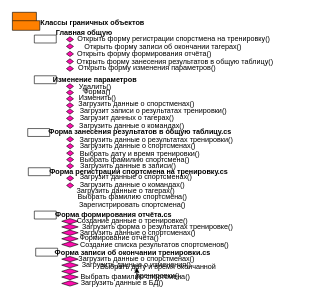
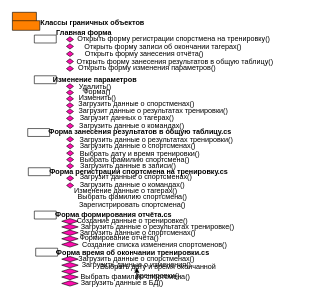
- <mxCell id="6" value="Главная общую" style="text;align=center;fontStyle=1;verticalAlign=middle;spacingLeft=3;spacingRight=3;strokeColor=none;rotatable=0;points=[[0,0.5],[1,0.5]];portConstraint=eastwest;html=1;" parent="2" vertex="1"><mxGeometry x="82.174" y="19.773" width="73.043" height="8.16" as="geometry" /></mxCell>
+ <mxCell id="6" value="Главная форма" style="text;align=center;fontStyle=1;verticalAlign=middle;spacingLeft=3;spacingRight=3;strokeColor=none;rotatable=0;points=[[0,0.5],[1,0.5]];portConstraint=eastwest;html=1;" parent="2" vertex="1"><mxGeometry x="82.174" y="19.773" width="73.043" height="8.16" as="geometry" /></mxCell>
- <mxCell id="22" value="Открыть форму формирования отчёта()" style="text;html=1;strokeColor=none;fillColor=none;align=center;verticalAlign=middle;whiteSpace=wrap;rounded=0;" parent="18" vertex="1"><mxGeometry x="38" y="24.48" width="236" height="9.42" as="geometry" /></mxCell>
+ <mxCell id="22" value="Открыть форму занесения отчёта()" style="text;html=1;strokeColor=none;fillColor=none;align=center;verticalAlign=middle;whiteSpace=wrap;rounded=0;" parent="18" vertex="1"><mxGeometry x="38" y="24.48" width="236" height="9.42" as="geometry" /></mxCell>
- <mxCell id="35" value="Загрузит записи о результатах тренировки()" style="text;html=1;strokeColor=none;fillColor=none;align=center;verticalAlign=middle;whiteSpace=wrap;rounded=0;" parent="2" vertex="1"><mxGeometry x="100.43" y="149.4" width="270" height="9.42" as="geometry" /></mxCell>
+ <mxCell id="35" value="Загрузит данные о результатах тренировки()" style="text;html=1;strokeColor=none;fillColor=none;align=center;verticalAlign=middle;whiteSpace=wrap;rounded=0;" parent="2" vertex="1"><mxGeometry x="100.43" y="149.4" width="270" height="9.42" as="geometry" /></mxCell>
- <mxCell id="40" value="Загрузить данные о тагерах()" style="text;html=1;strokeColor=none;fillColor=none;align=center;verticalAlign=middle;whiteSpace=wrap;rounded=0;" parent="2" vertex="1"><mxGeometry x="75.326" y="282.791" width="228.261" height="9.416" as="geometry" /></mxCell>
+ <mxCell id="40" value="Изменение данные о тагерах()" style="text;html=1;strokeColor=none;fillColor=none;align=center;verticalAlign=middle;whiteSpace=wrap;rounded=0;" parent="2" vertex="1"><mxGeometry x="75.326" y="282.791" width="228.261" height="9.416" as="geometry" /></mxCell>
- <mxCell id="49" value="Загрузить форма о результатах тренировке()" style="text;html=1;strokeColor=none;fillColor=none;align=center;verticalAlign=middle;whiteSpace=wrap;rounded=0;" parent="2" vertex="1"><mxGeometry x="104.91" y="342.05" width="274.09" height="9.42" as="geometry" /></mxCell>
+ <mxCell id="49" value="Загрузить данные о результатах тренировке()" style="text;html=1;strokeColor=none;fillColor=none;align=center;verticalAlign=middle;whiteSpace=wrap;rounded=0;" parent="2" vertex="1"><mxGeometry x="104.91" y="342.05" width="274.09" height="9.42" as="geometry" /></mxCell>
- <mxCell id="52" value="Создание списка результатов спортсменов()" style="text;html=1;strokeColor=none;fillColor=none;align=center;verticalAlign=middle;whiteSpace=wrap;rounded=0;" parent="2" vertex="1"><mxGeometry x="92.17" y="372.62" width="289.83" height="9.42" as="geometry" /></mxCell>
+ <mxCell id="52" value="Создание списка изменения спортсменов()" style="text;html=1;strokeColor=none;fillColor=none;align=center;verticalAlign=middle;whiteSpace=wrap;rounded=0;" parent="2" vertex="1"><mxGeometry x="92.17" y="372.62" width="289.83" height="9.42" as="geometry" /></mxCell>
- <mxCell id="12" value="Форма записи об окончании тренировки.cs" style="text;align=center;fontStyle=1;verticalAlign=middle;spacingLeft=3;spacingRight=3;strokeColor=none;rotatable=0;points=[[0,0.5],[1,0.5]];portConstraint=eastwest;html=1;" parent="2" vertex="1"><mxGeometry x="163.435" y="385.424" width="73.043" height="8.16" as="geometry" /></mxCell>
+ <mxCell id="12" value="Форма время об окончании тренировки.cs" style="text;align=center;fontStyle=1;verticalAlign=middle;spacingLeft=3;spacingRight=3;strokeColor=none;rotatable=0;points=[[0,0.5],[1,0.5]];portConstraint=eastwest;html=1;" parent="2" vertex="1"><mxGeometry x="163.435" y="385.424" width="73.043" height="8.16" as="geometry" /></mxCell>
